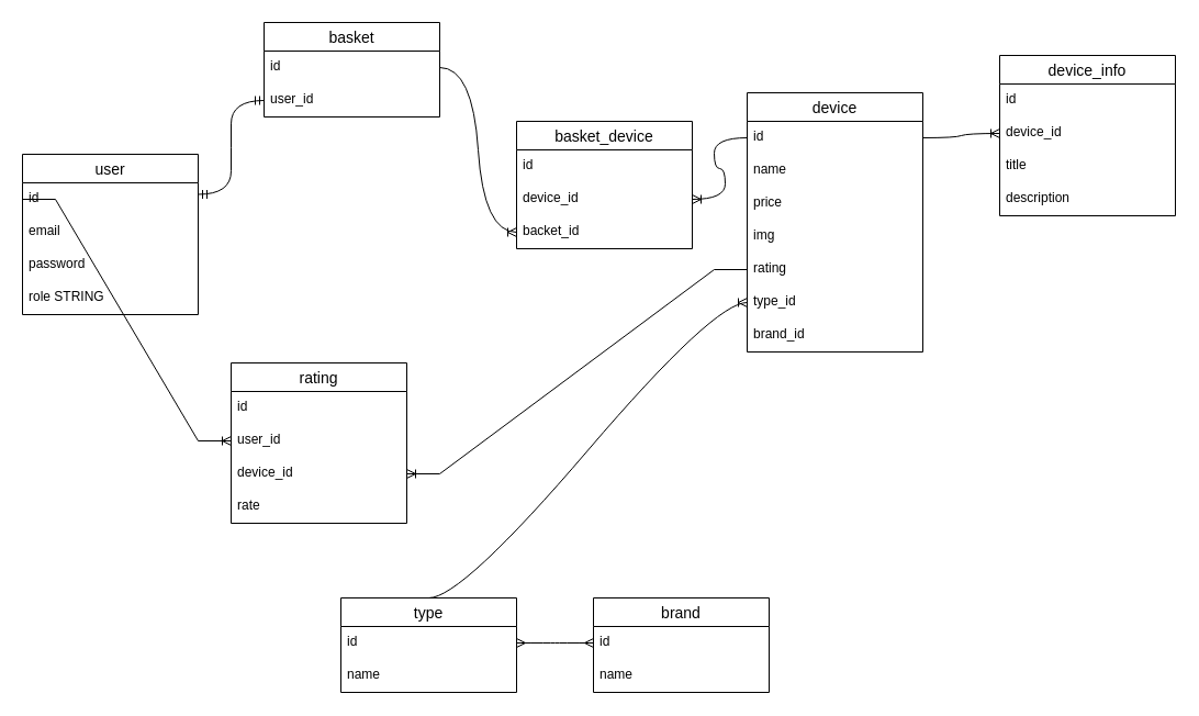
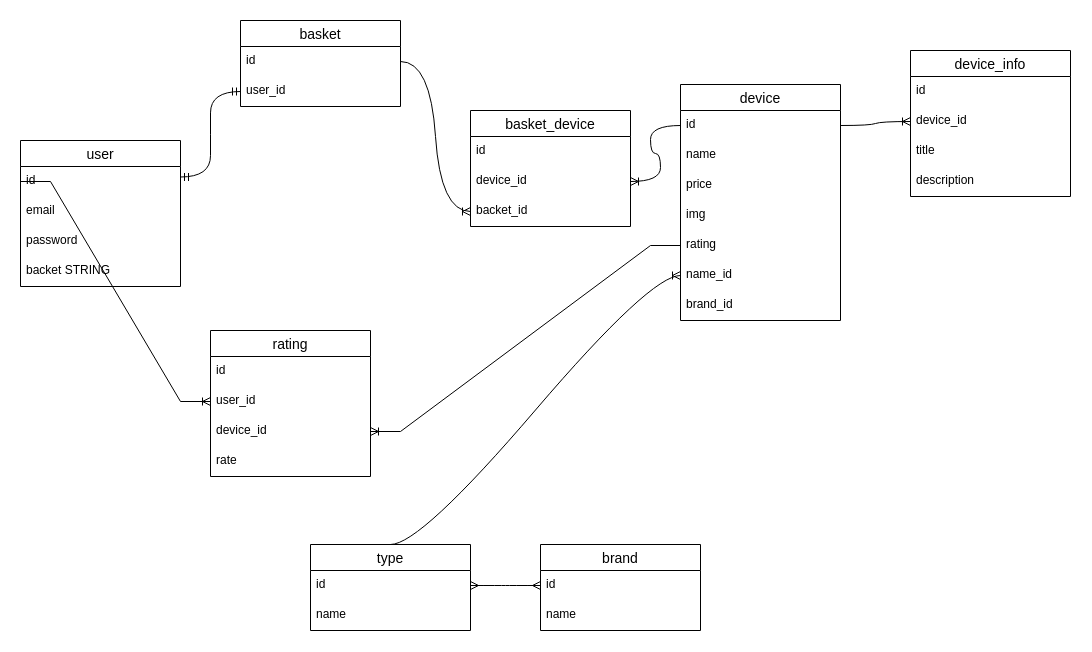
- <mxCell id="6" value="role STRING" style="text;strokeColor=none;fillColor=none;spacingLeft=4;spacingRight=4;overflow=hidden;rotatable=0;points=[[0,0.5],[1,0.5]];portConstraint=eastwest;fontSize=12;" parent="2" vertex="1"><mxGeometry y="116" width="160" height="30" as="geometry" /></mxCell>
+ <mxCell id="6" value="backet STRING" style="text;strokeColor=none;fillColor=none;spacingLeft=4;spacingRight=4;overflow=hidden;rotatable=0;points=[[0,0.5],[1,0.5]];portConstraint=eastwest;fontSize=12;" parent="2" vertex="1"><mxGeometry y="116" width="160" height="30" as="geometry" /></mxCell>
- <mxCell id="16" value="type_id" style="text;strokeColor=none;fillColor=none;spacingLeft=4;spacingRight=4;overflow=hidden;rotatable=0;points=[[0,0.5],[1,0.5]];portConstraint=eastwest;fontSize=12;" parent="10" vertex="1"><mxGeometry y="176" width="160" height="30" as="geometry" /></mxCell>
+ <mxCell id="16" value="name_id" style="text;strokeColor=none;fillColor=none;spacingLeft=4;spacingRight=4;overflow=hidden;rotatable=0;points=[[0,0.5],[1,0.5]];portConstraint=eastwest;fontSize=12;" parent="10" vertex="1"><mxGeometry y="176" width="160" height="30" as="geometry" /></mxCell>
